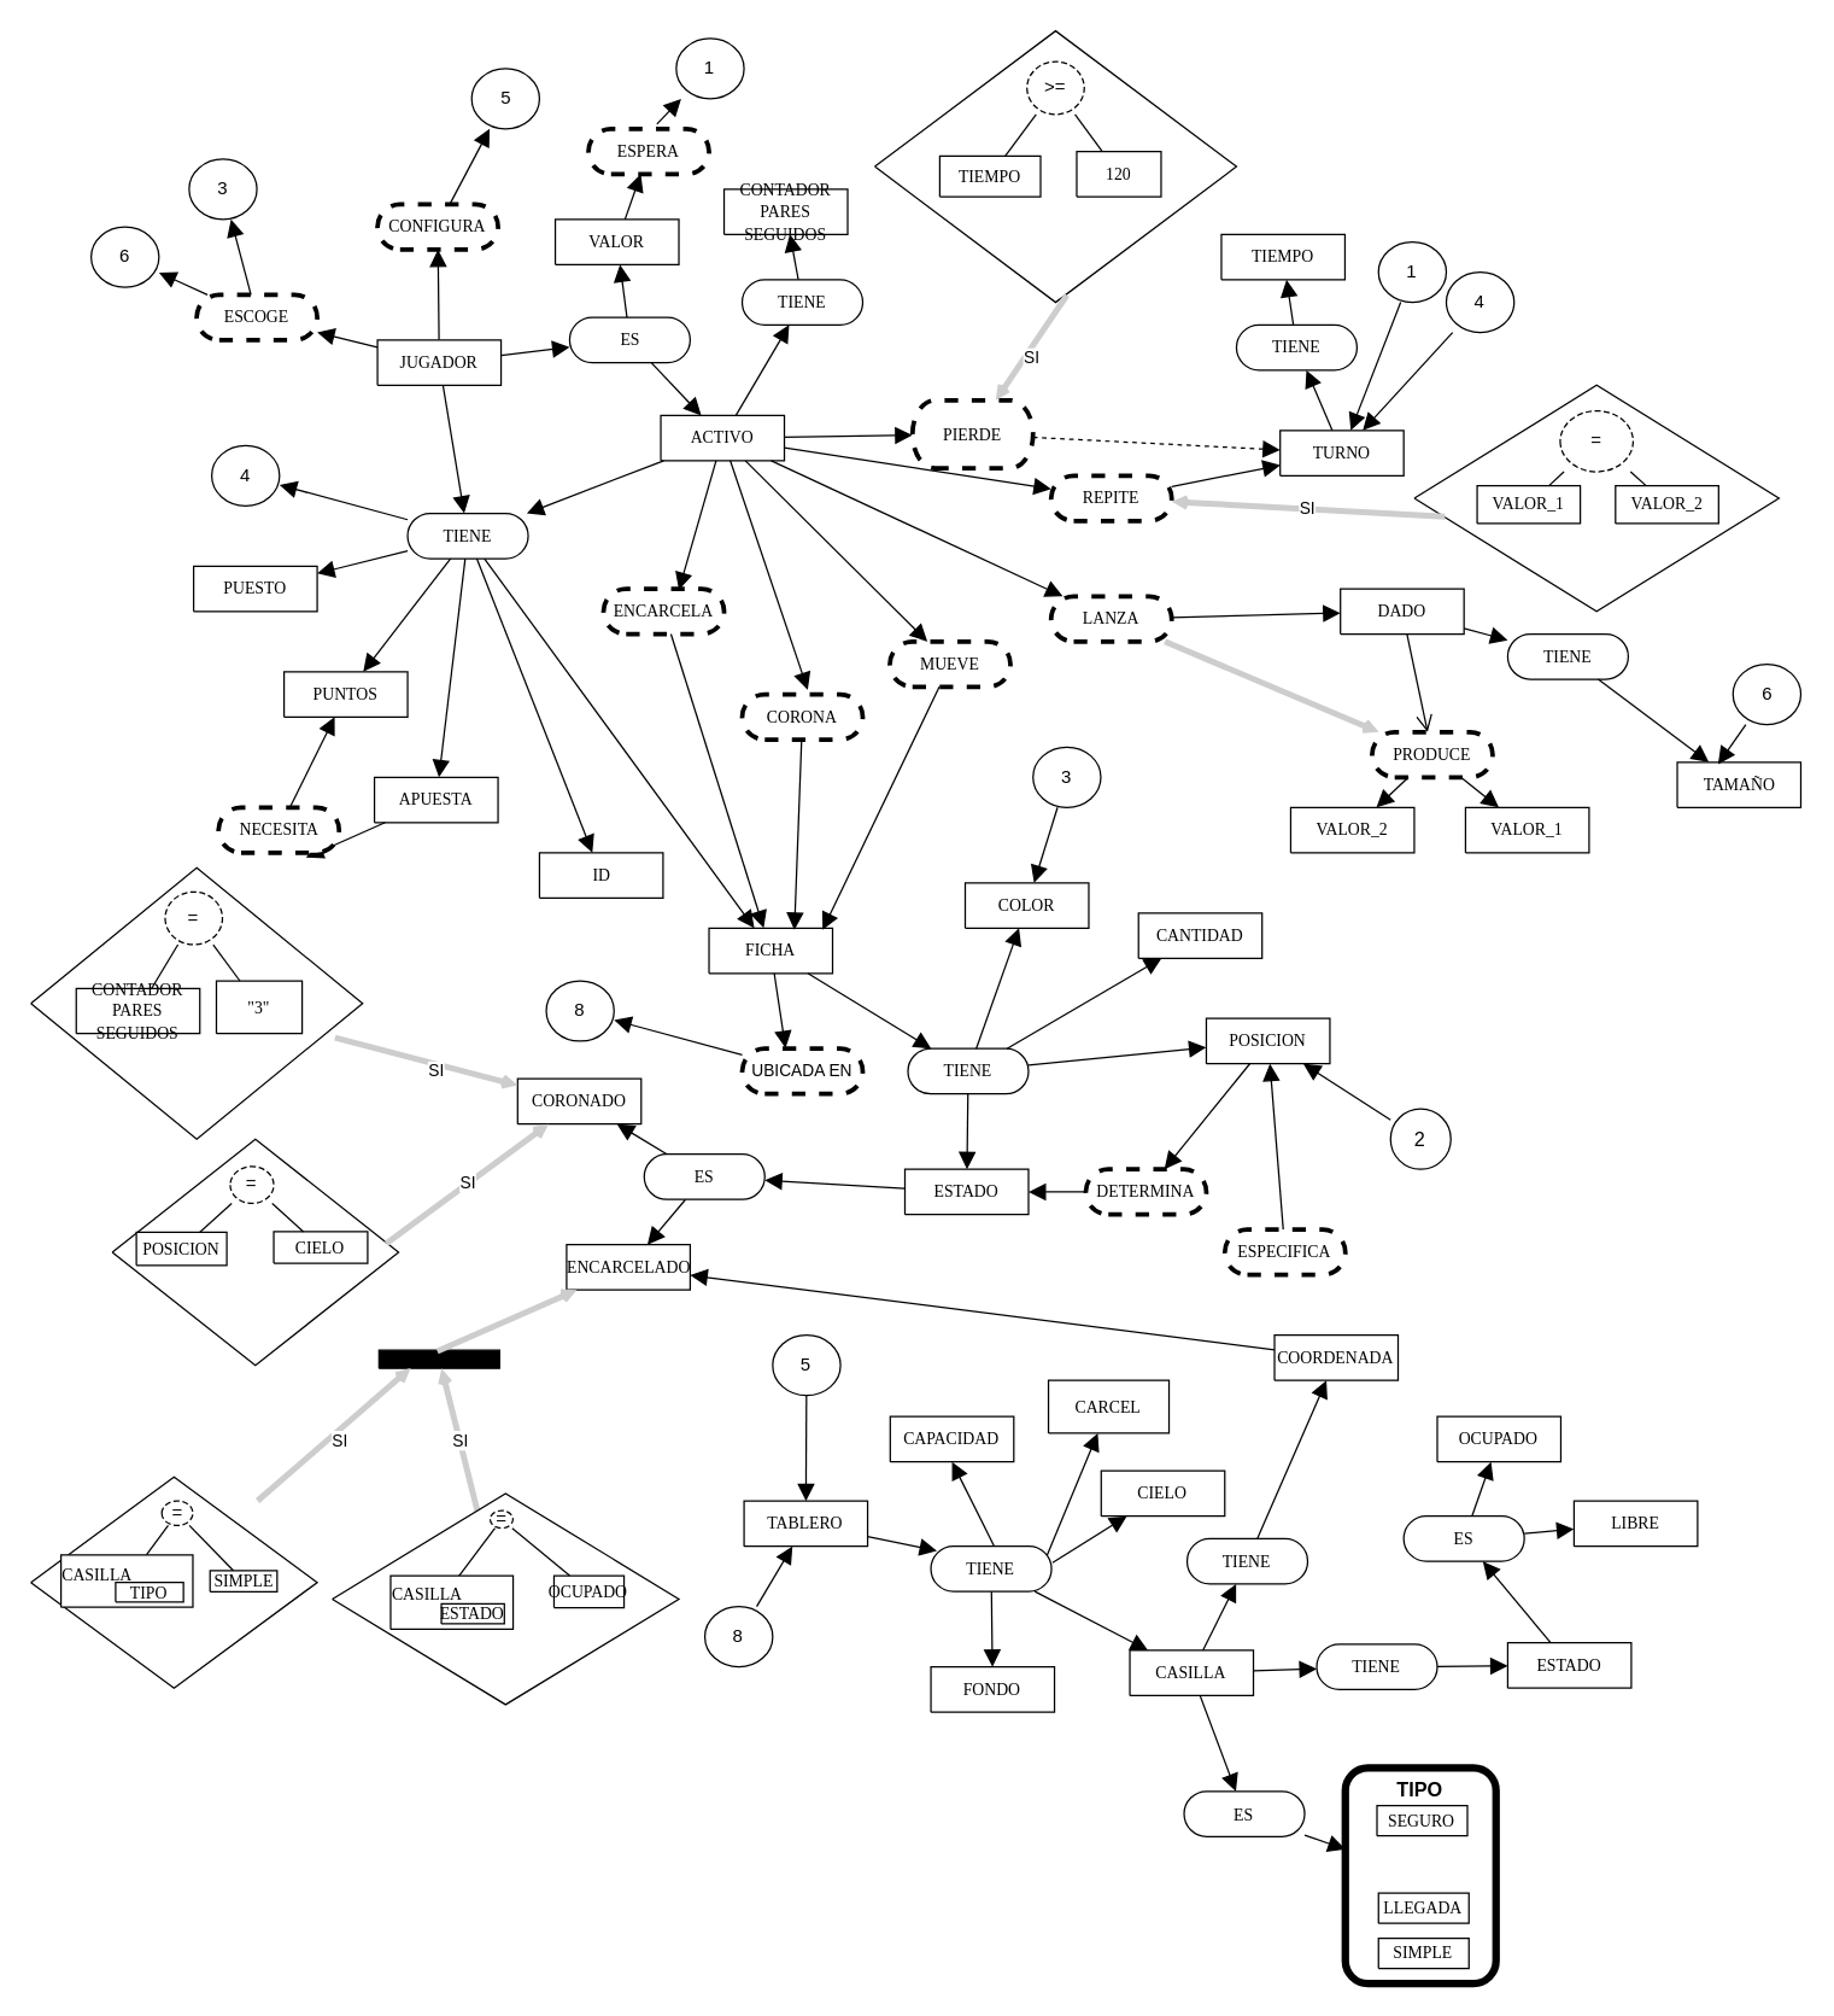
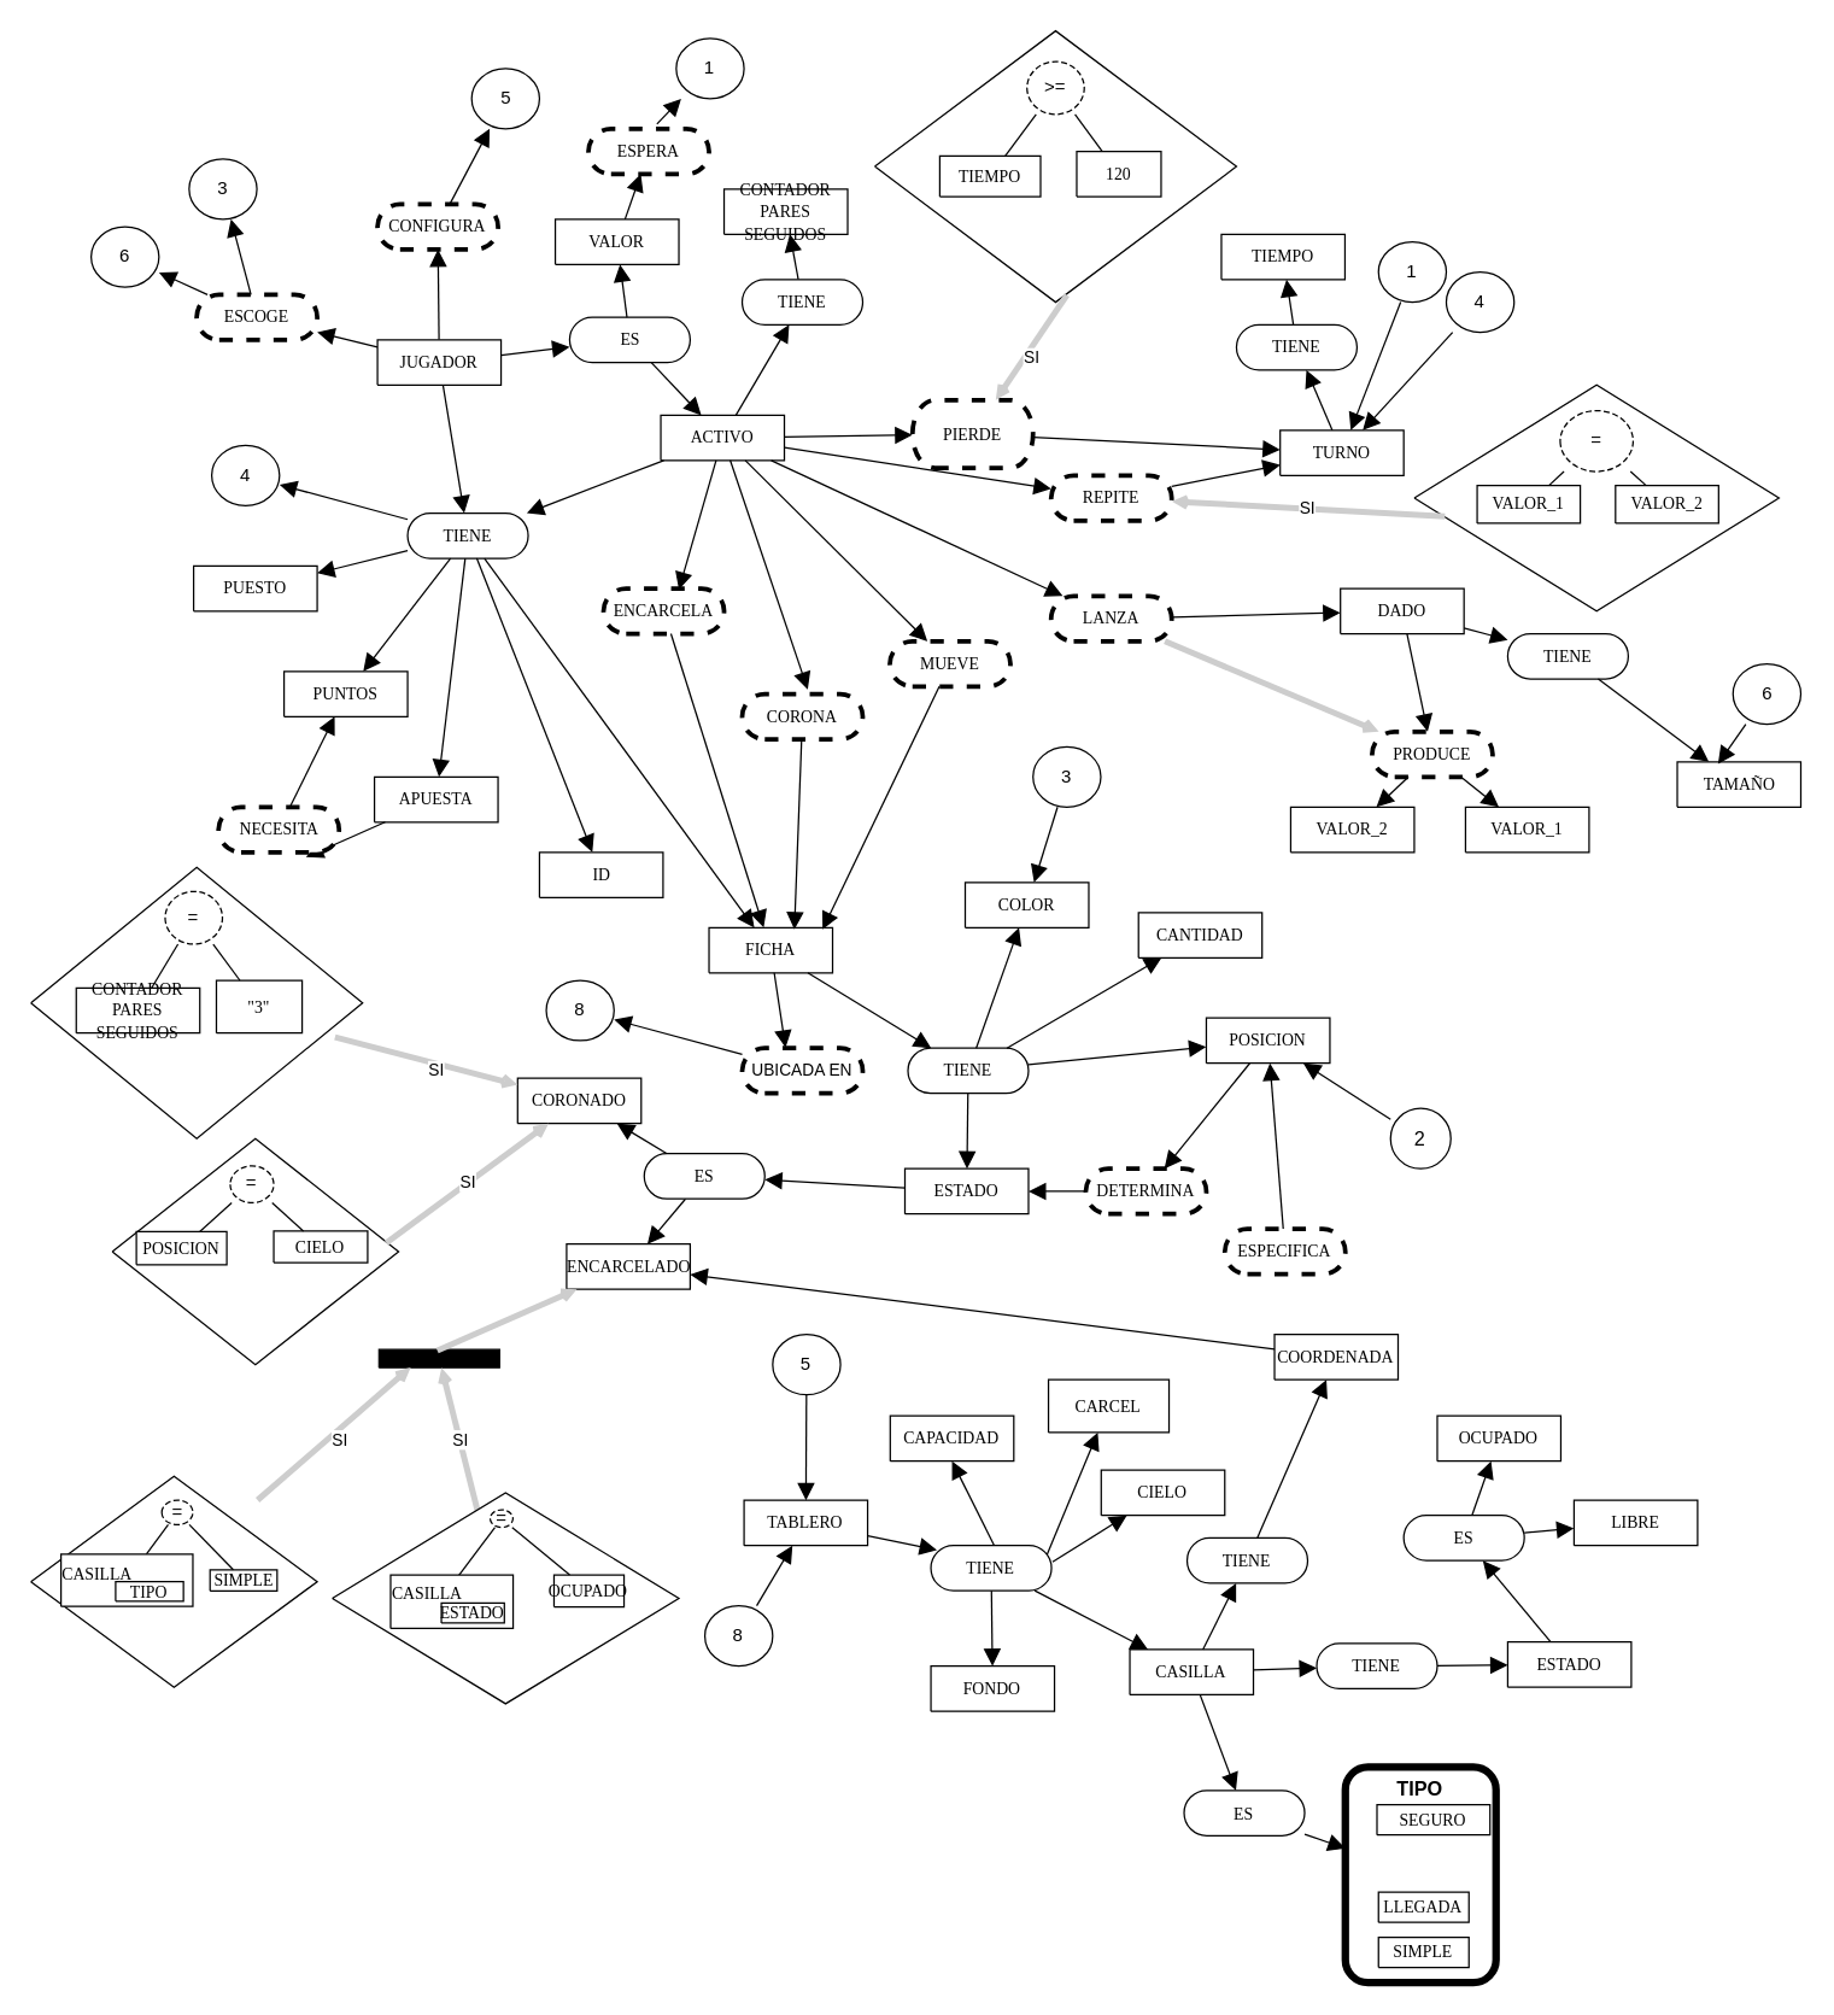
- <mxCell id="157" style="vsdxID=57;edgeStyle=none;startArrow=none;endArrow=block;startSize=5;endSize=9;strokeColor=#000000;spacingTop=0;spacingBottom=0;spacingLeft=0;spacingRight=0;verticalAlign=middle;html=1;labelBackgroundColor=#ffffff;rounded=0;dashed=1;" parent="1" source="155" target="86" edge="1"><mxGeometry relative="1" as="geometry"><mxPoint as="offset" /><mxPoint x="645" y="185" as="sourcePoint" /><mxPoint x="645" y="185" as="targetPoint" /></mxGeometry></mxCell>
+ <mxCell id="157" style="vsdxID=57;edgeStyle=none;startArrow=none;endArrow=block;startSize=5;endSize=9;strokeColor=#000000;spacingTop=0;spacingBottom=0;spacingLeft=0;spacingRight=0;verticalAlign=middle;html=1;labelBackgroundColor=#ffffff;rounded=0;" parent="1" source="155" target="86" edge="1"><mxGeometry relative="1" as="geometry"><mxPoint as="offset" /><mxPoint x="645" y="185" as="sourcePoint" /><mxPoint x="645" y="185" as="targetPoint" /></mxGeometry></mxCell>
- <mxCell id="161" style="vsdxID=57;edgeStyle=none;startArrow=none;endArrow=open;startSize=5;endSize=9;strokeColor=#000000;spacingTop=0;spacingBottom=0;spacingLeft=0;spacingRight=0;verticalAlign=middle;html=1;labelBackgroundColor=#ffffff;rounded=0;" parent="1" source="5" target="160" edge="1"><mxGeometry relative="1" as="geometry"><mxPoint as="offset" /><mxPoint x="841" y="505" as="sourcePoint" /><mxPoint x="841" y="585" as="targetPoint" /></mxGeometry></mxCell>
+ <mxCell id="161" style="vsdxID=57;edgeStyle=none;startArrow=none;endArrow=block;startSize=5;endSize=9;strokeColor=#000000;spacingTop=0;spacingBottom=0;spacingLeft=0;spacingRight=0;verticalAlign=middle;html=1;labelBackgroundColor=#ffffff;rounded=0;" parent="1" source="5" target="160" edge="1"><mxGeometry relative="1" as="geometry"><mxPoint as="offset" /><mxPoint x="841" y="505" as="sourcePoint" /><mxPoint x="841" y="585" as="targetPoint" /></mxGeometry></mxCell>
- <mxCell id="26" value="&lt;font style=&quot;font-size:11px;font-family:Calibri;color:#000000;direction:ltr;letter-spacing:0px;line-height:120%;opacity:1&quot;&gt;SEGURO&lt;br&gt;&lt;/font&gt;" style="verticalAlign=middle;align=center;vsdxID=7;fillColor=#FFFFFF;gradientColor=none;shape=stencil(nZBLDoAgDERP0z3SIyjew0SURgSD+Lu9kMZoXLhwN9O+tukAlrNpJg1SzDH4QW/URgNYgZTkjA4UkwJUgGXng+6DX1zLfmoymdXo17xh5zmRJ6Q42BWCfc2oJfdAr+Yv+AP9Cb7OJ3H/2JG1HNGz/84klThPVCc=);strokeColor=#000000;spacingTop=-1;spacingBottom=-1;spacingLeft=-1;spacingRight=-1;labelBackgroundColor=none;rounded=0;html=1;whiteSpace=wrap;" parent="1" vertex="1"><mxGeometry x="913.25" y="1197" width="60" height="20" as="geometry" /></mxCell>
+ <mxCell id="26" value="&lt;font style=&quot;font-size:11px;font-family:Calibri;color:#000000;direction:ltr;letter-spacing:0px;line-height:120%;opacity:1&quot;&gt;SEGURO&lt;br&gt;&lt;/font&gt;" style="verticalAlign=middle;align=center;vsdxID=7;fillColor=#FFFFFF;gradientColor=none;shape=stencil(nZBLDoAgDERP0z3SIyjew0SURgSD+Lu9kMZoXLhwN9O+tukAlrNpJg1SzDH4QW/URgNYgZTkjA4UkwJUgGXng+6DX1zLfmoymdXo17xh5zmRJ6Q42BWCfc2oJfdAr+Yv+AP9Cb7OJ3H/2JG1HNGz/84klThPVCc=);strokeColor=#000000;spacingTop=-1;spacingBottom=-1;spacingLeft=-1;spacingRight=-1;labelBackgroundColor=none;rounded=0;html=1;whiteSpace=wrap;" parent="1" vertex="1"><mxGeometry x="913.25" y="1197" width="75" height="20" as="geometry" /></mxCell>
